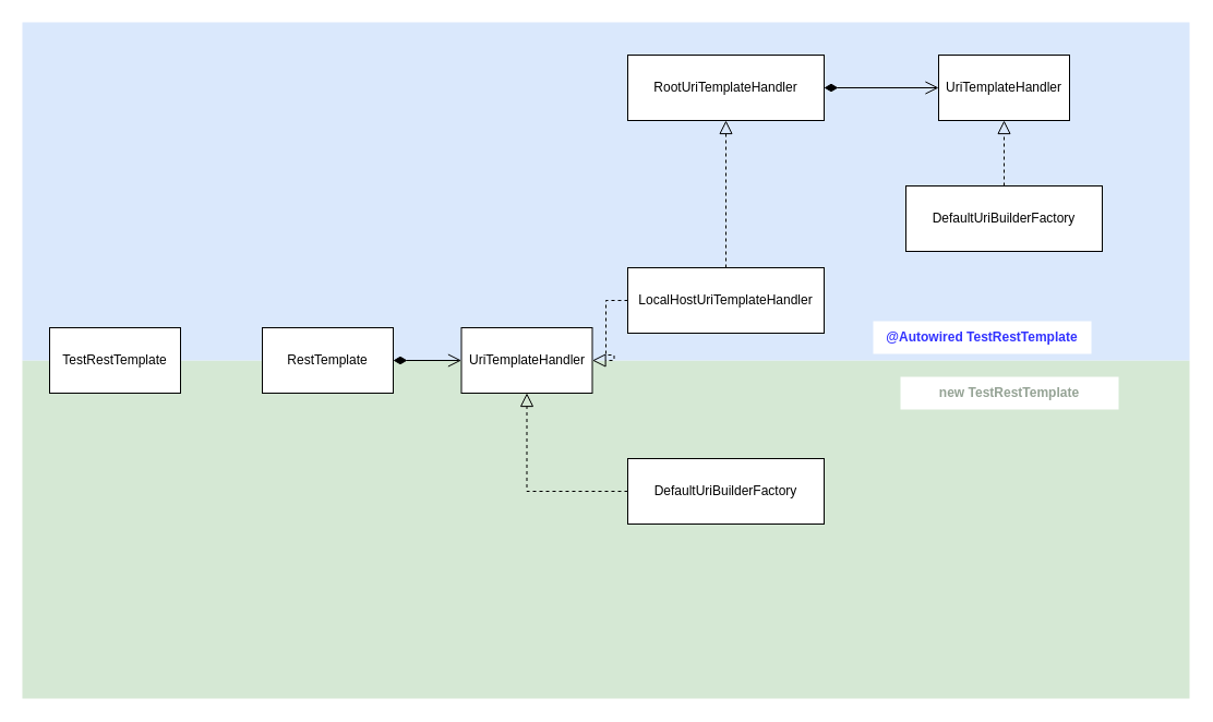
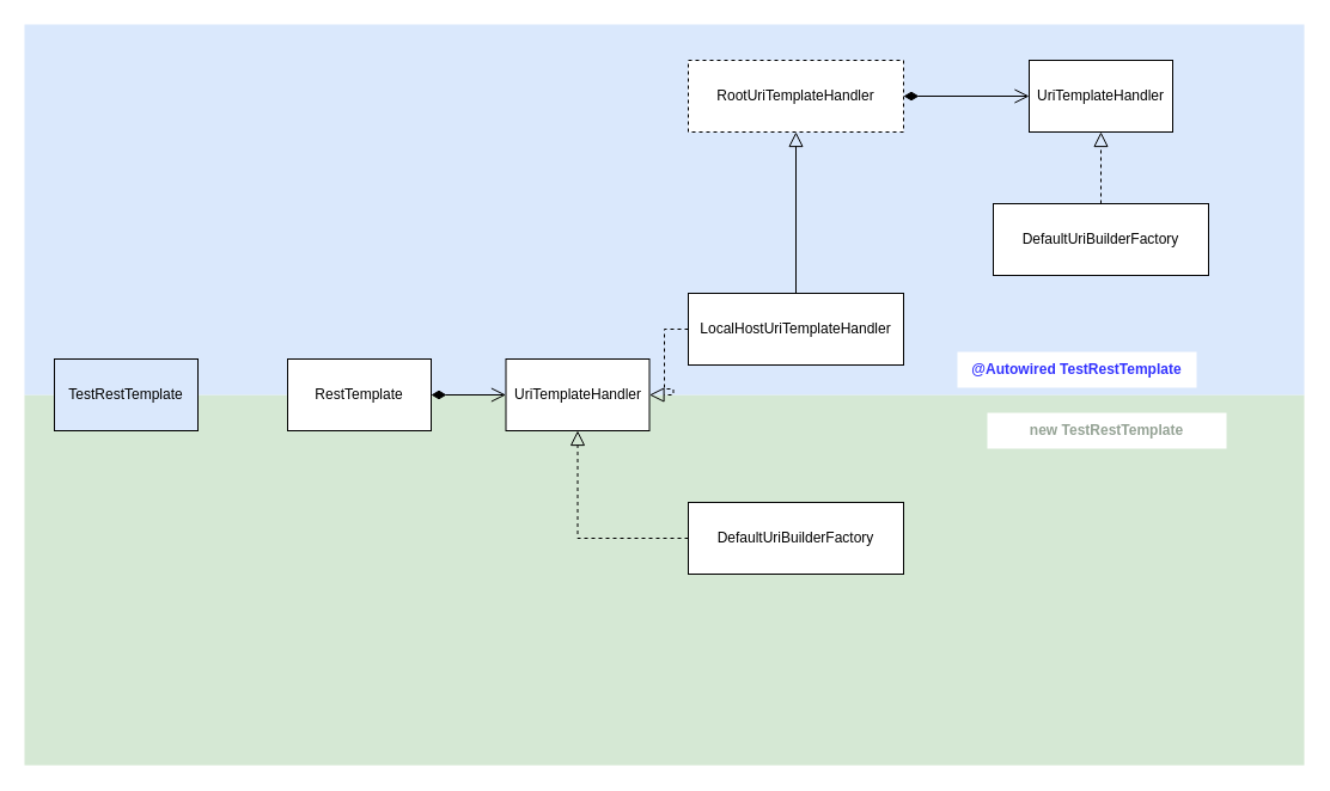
- <mxCell id="14" value="RootUriTemplateHandler" style="whiteSpace=wrap;html=1;" vertex="1" parent="1"><mxGeometry x="575" y="50" width="180" height="60" as="geometry" /></mxCell>
+ <mxCell id="14" value="RootUriTemplateHandler" style="whiteSpace=wrap;html=1;dashed=1;" vertex="1" parent="1"><mxGeometry x="575" y="50" width="180" height="60" as="geometry" /></mxCell>
- <mxCell id="7" value="" style="edgeStyle=orthogonalEdgeStyle;rounded=0;orthogonalLoop=1;jettySize=auto;html=1;endArrow=block;endFill=0;endSize=10;startSize=10;dashed=1;" edge="1" parent="1" source="9" target="14"><mxGeometry relative="1" as="geometry" /></mxCell>
+ <mxCell id="7" value="" style="edgeStyle=orthogonalEdgeStyle;rounded=0;orthogonalLoop=1;jettySize=auto;html=1;endArrow=block;endFill=0;endSize=10;startSize=10;" edge="1" parent="1" source="9" target="14"><mxGeometry relative="1" as="geometry" /></mxCell>
- <mxCell id="4" value="TestRestTemplate" style="whiteSpace=wrap;html=1;" vertex="1" parent="1"><mxGeometry x="45" y="300" width="120" height="60" as="geometry" /></mxCell>
+ <mxCell id="4" value="TestRestTemplate" style="whiteSpace=wrap;html=1;fillColor=#dae8fc;" vertex="1" parent="1"><mxGeometry x="45" y="300" width="120" height="60" as="geometry" /></mxCell>
